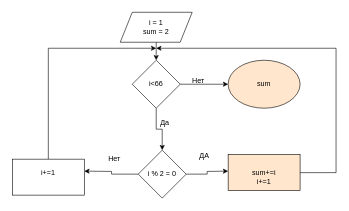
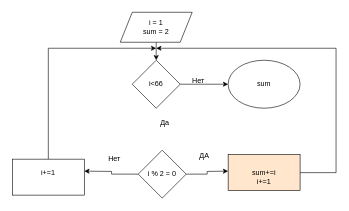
- <mxCell id="19" value="sum" style="ellipse;whiteSpace=wrap;html=1;fillColor=#ffe6cc;" parent="1" vertex="1"><mxGeometry x="380" y="100" width="120" height="80" as="geometry" /></mxCell>
+ <mxCell id="19" value="sum" style="ellipse;whiteSpace=wrap;html=1;" parent="1" vertex="1"><mxGeometry x="380" y="100" width="120" height="80" as="geometry" /></mxCell>
- <mxCell id="16" value="" style="edgeStyle=orthogonalEdgeStyle;rounded=0;orthogonalLoop=1;jettySize=auto;html=1;" parent="1" source="17" target="6" edge="1"><mxGeometry relative="1" as="geometry" /></mxCell>
